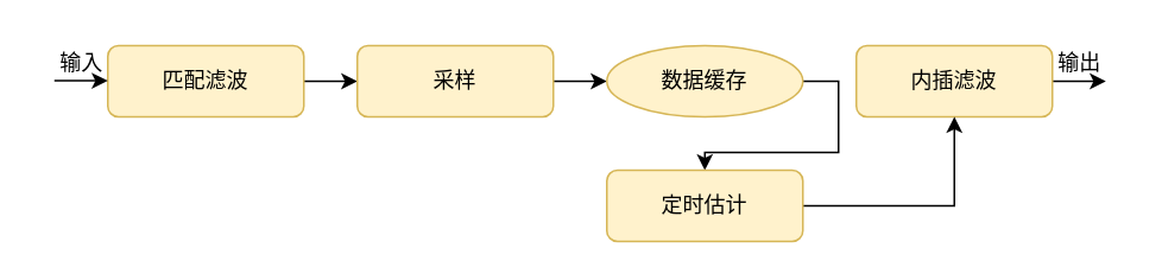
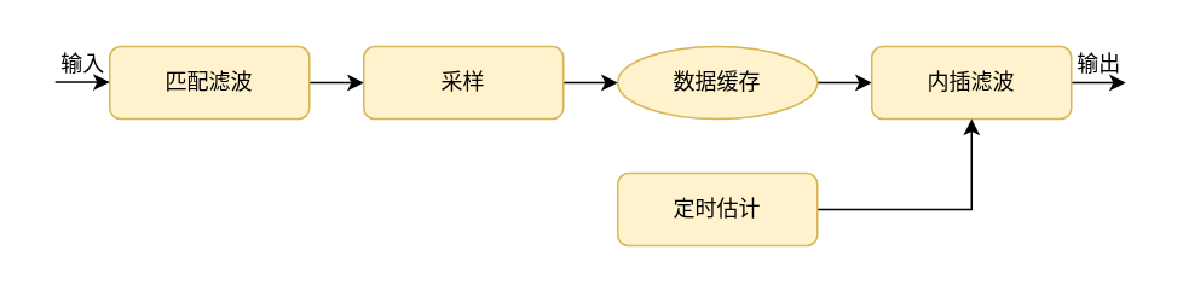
- <mxCell id="6" style="edgeStyle=orthogonalEdgeStyle;rounded=0;orthogonalLoop=1;jettySize=auto;html=1;exitX=1;exitY=0.5;exitDx=0;exitDy=0;" edge="1" parent="1" source="7" target="11"><mxGeometry relative="1" as="geometry" /></mxCell>
+ <mxCell id="6" style="edgeStyle=orthogonalEdgeStyle;rounded=0;orthogonalLoop=1;jettySize=auto;html=1;exitX=1;exitY=0.5;exitDx=0;exitDy=0;entryX=0;entryY=0.5;entryDx=0;entryDy=0;" edge="1" parent="1" source="7" target="9"><mxGeometry relative="1" as="geometry" /></mxCell>
